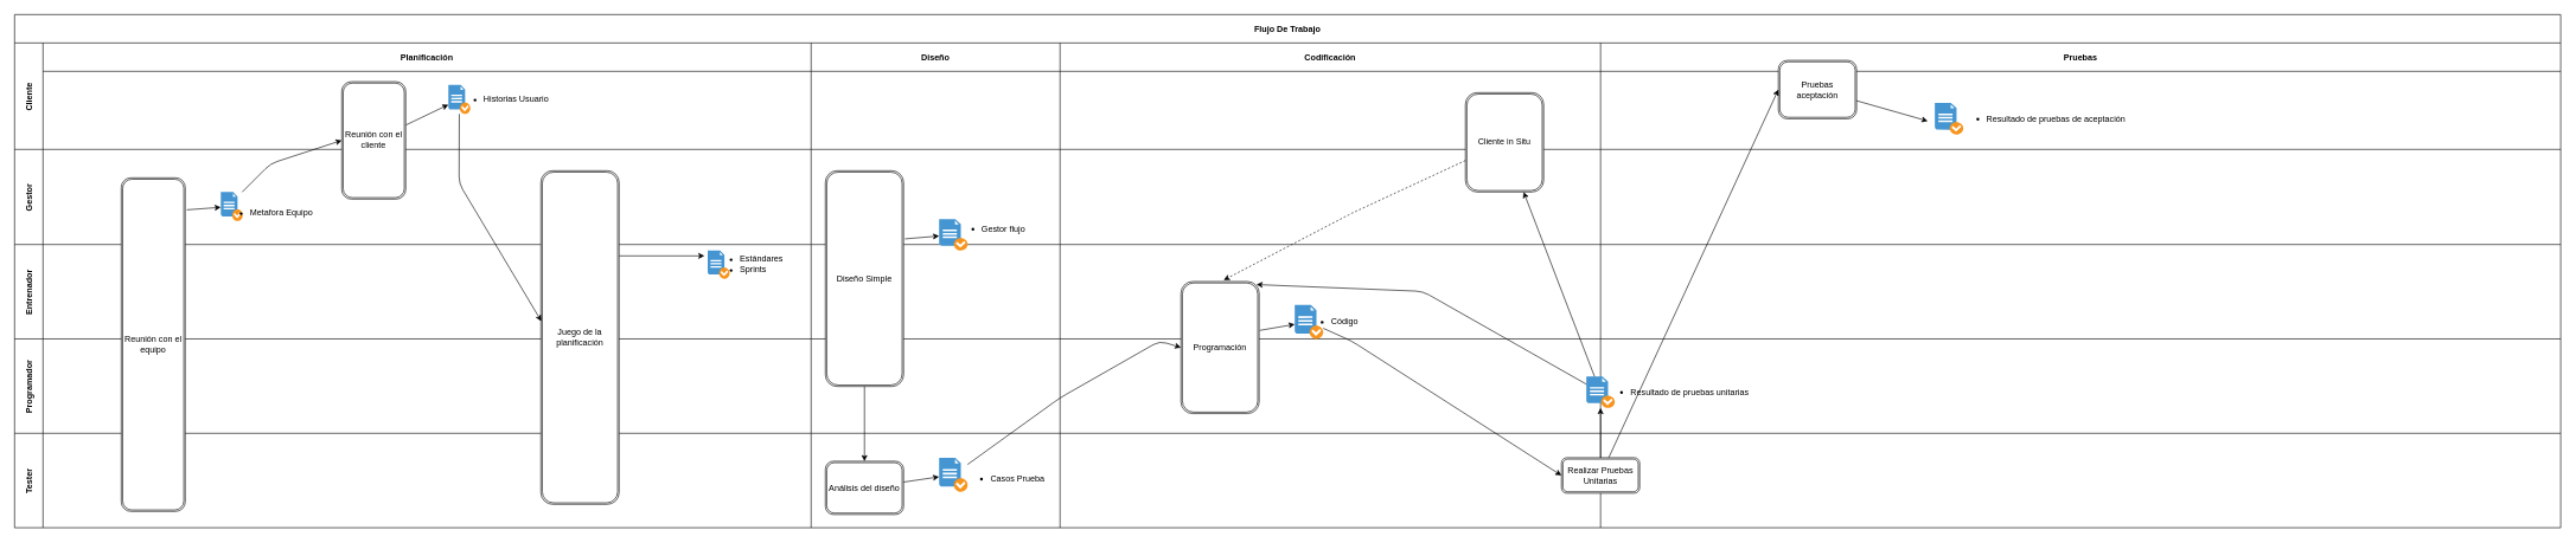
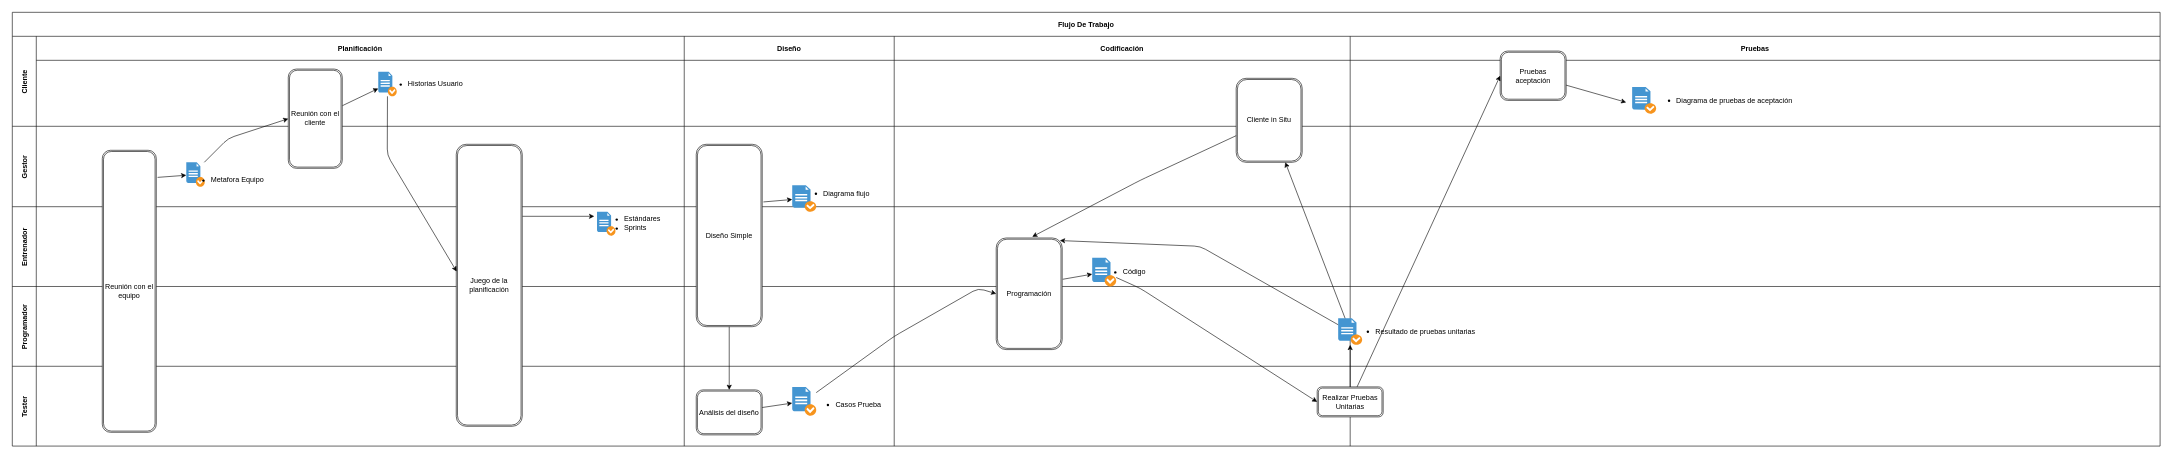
- <mxCell id="14" value="&lt;div style=&quot;text-align: justify;&quot;&gt;&lt;ul&gt;&lt;li&gt;Resultado de pruebas de aceptación&lt;/li&gt;&lt;/ul&gt;&lt;/div&gt;" style="text;html=1;align=center;verticalAlign=middle;resizable=0;points=[];autosize=1;strokeColor=none;fillColor=none;" parent="12" vertex="1"><mxGeometry x="490" y="76.8" width="260" height="60" as="geometry" /></mxCell>
+ <mxCell id="14" value="&lt;div style=&quot;text-align: justify;&quot;&gt;&lt;ul&gt;&lt;li&gt;Diagrama de pruebas de aceptación&lt;/li&gt;&lt;/ul&gt;&lt;/div&gt;" style="text;html=1;align=center;verticalAlign=middle;resizable=0;points=[];autosize=1;strokeColor=none;fillColor=none;" parent="12" vertex="1"><mxGeometry x="490" y="76.8" width="260" height="60" as="geometry" /></mxCell>
- <mxCell id="64" style="edgeStyle=none;html=1;entryX=0.546;entryY=-0.011;entryDx=0;entryDy=0;entryPerimeter=0;dashed=1;" parent="2" source="11" target="42" edge="1"><mxGeometry relative="1" as="geometry"><Array as="points"><mxPoint x="1880" y="280" /></Array></mxGeometry></mxCell>
+ <mxCell id="64" style="edgeStyle=none;html=1;entryX=0.546;entryY=-0.011;entryDx=0;entryDy=0;entryPerimeter=0;" parent="2" source="11" target="42" edge="1"><mxGeometry relative="1" as="geometry"><Array as="points"><mxPoint x="1880" y="280" /></Array></mxGeometry></mxCell>
- <mxCell id="23" value="&lt;div style=&quot;text-align: justify;&quot;&gt;&lt;ul&gt;&lt;li&gt;Gestor flujo&lt;/li&gt;&lt;/ul&gt;&lt;/div&gt;" style="text;html=1;align=center;verticalAlign=middle;resizable=0;points=[];autosize=1;strokeColor=none;fillColor=none;" parent="21" vertex="1"><mxGeometry x="180" y="82.3" width="140" height="60" as="geometry" /></mxCell>
+ <mxCell id="23" value="&lt;div style=&quot;text-align: justify;&quot;&gt;&lt;ul&gt;&lt;li&gt;Diagrama flujo&lt;/li&gt;&lt;/ul&gt;&lt;/div&gt;" style="text;html=1;align=center;verticalAlign=middle;resizable=0;points=[];autosize=1;strokeColor=none;fillColor=none;" parent="21" vertex="1"><mxGeometry x="180" y="82.3" width="140" height="60" as="geometry" /></mxCell>
